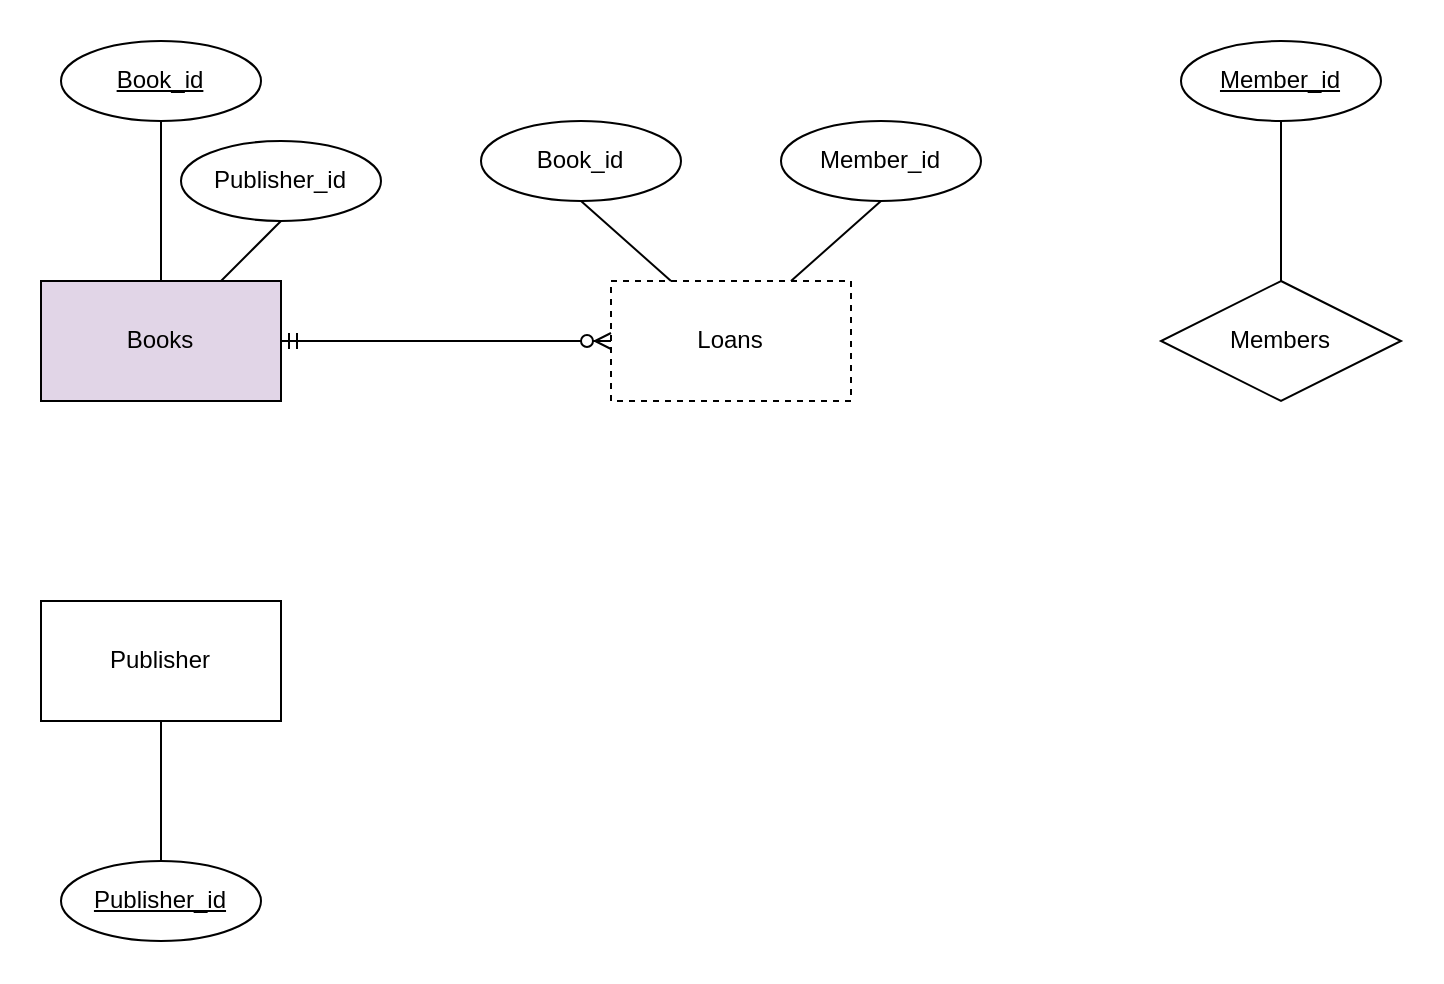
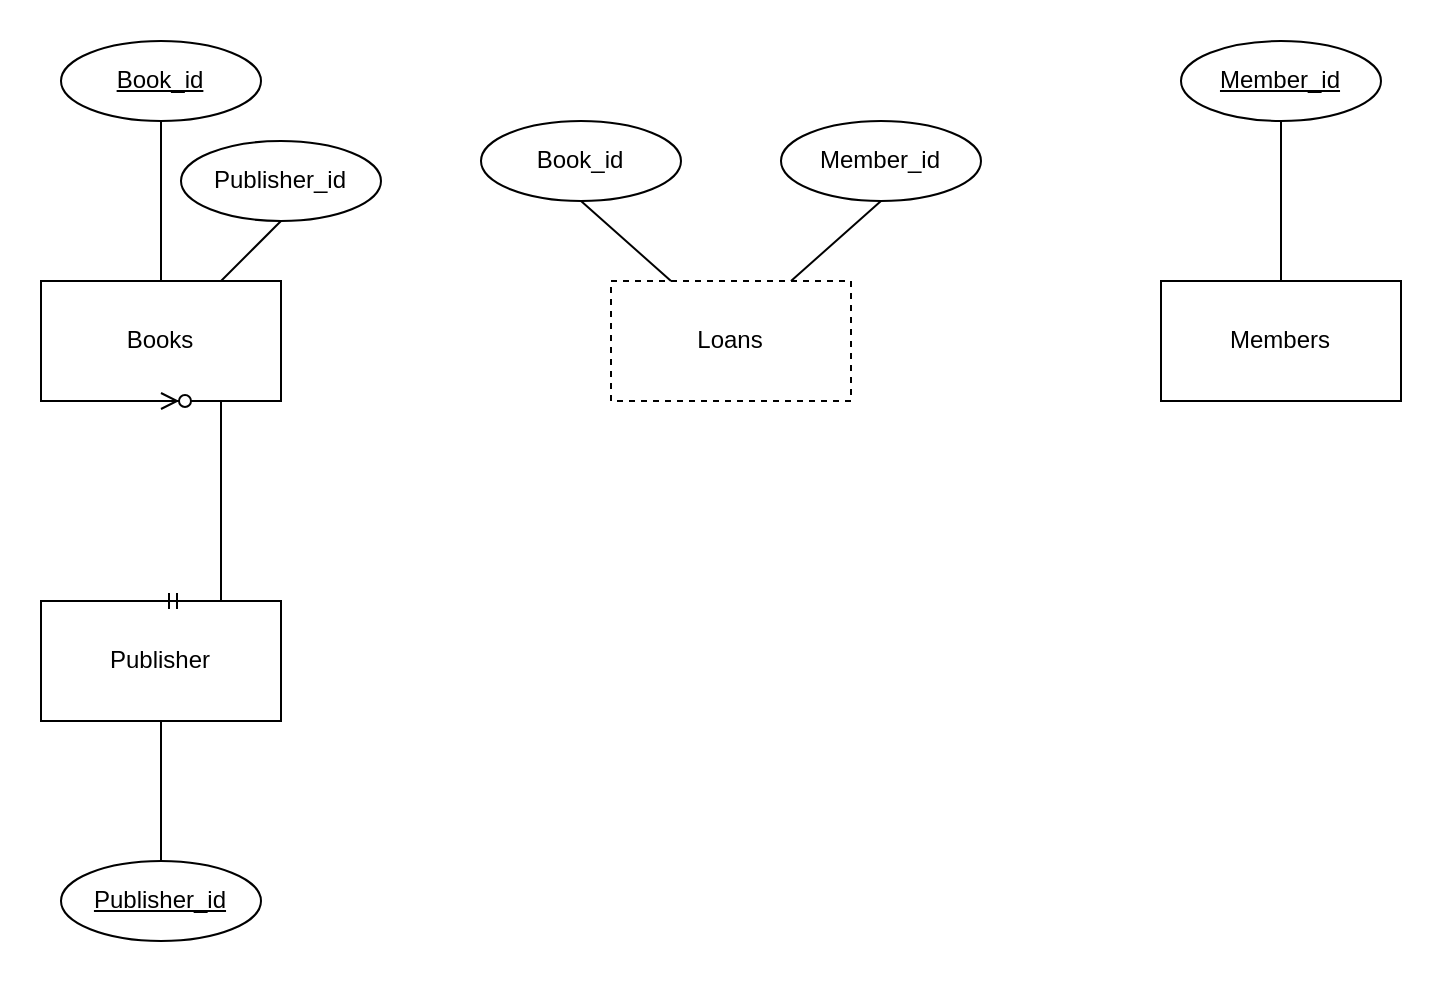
- <mxCell id="4" value="Books" style="rounded=0;whiteSpace=wrap;html=1;fillColor=#e1d5e7;" vertex="1" parent="1"><mxGeometry x="20" y="140" width="120" height="60" as="geometry" /></mxCell>
+ <mxCell id="4" value="Books" style="rounded=0;whiteSpace=wrap;html=1;" vertex="1" parent="1"><mxGeometry x="20" y="140" width="120" height="60" as="geometry" /></mxCell>
- <mxCell id="6" value="" style="edgeStyle=entityRelationEdgeStyle;fontSize=12;html=1;endArrow=ERzeroToMany;startArrow=ERmandOne;rounded=0;entryX=0;entryY=0.5;entryDx=0;entryDy=0;exitX=1;exitY=0.5;exitDx=0;exitDy=0;" edge="1" parent="1" source="4" target="2"><mxGeometry width="100" height="100" relative="1" as="geometry"><mxPoint x="330" y="270" as="sourcePoint" /><mxPoint x="430" y="170" as="targetPoint" /></mxGeometry></mxCell>
- <mxCell id="3" value="Members" style="rhombus;whiteSpace=wrap;html=1;" vertex="1" parent="1"><mxGeometry x="580" y="140" width="120" height="60" as="geometry" /></mxCell>
+ <mxCell id="3" value="Members" style="rounded=0;whiteSpace=wrap;html=1;" vertex="1" parent="1"><mxGeometry x="580" y="140" width="120" height="60" as="geometry" /></mxCell>
+ <mxCell id="7" value="" style="edgeStyle=entityRelationEdgeStyle;fontSize=12;html=1;endArrow=ERzeroToMany;startArrow=ERmandOne;rounded=0;entryX=0.5;entryY=1;entryDx=0;entryDy=0;exitX=0.5;exitY=0;exitDx=0;exitDy=0;" edge="1" parent="1" source="5" target="4"><mxGeometry width="100" height="100" relative="1" as="geometry"><mxPoint x="10" y="230" as="sourcePoint" /><mxPoint x="175" y="230" as="targetPoint" /><Array as="points"><mxPoint x="70" y="200" /><mxPoint x="70" y="280" /></Array></mxGeometry></mxCell>
